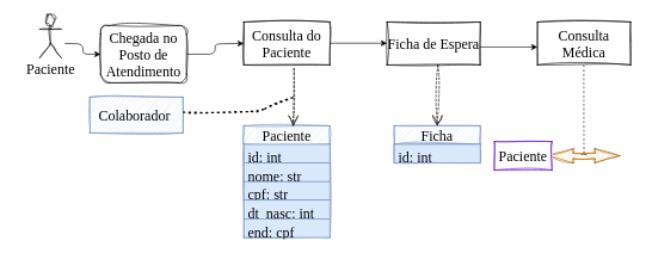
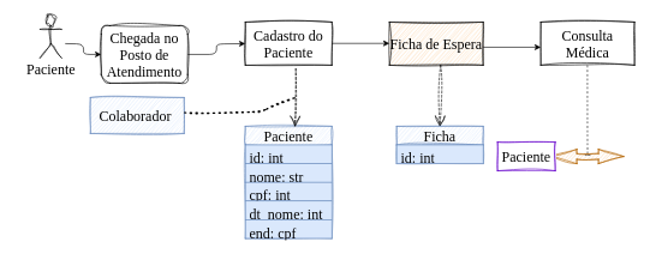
- <mxCell id="7" value="Consulta do Paciente" style="rounded=0;whiteSpace=wrap;html=1;hachureGap=4;fontFamily=Architects Daughter;fontSource=https%3A%2F%2Ffonts.googleapis.com%2Fcss%3Ffamily%3DArchitects%2BDaughter;fontSize=20;sketch=1;curveFitting=1;jiggle=2;shadow=0;glass=0;" vertex="1" parent="1"><mxGeometry x="340" y="30" width="120" height="60" as="geometry" /></mxCell>
+ <mxCell id="7" value="Cadastro do Paciente" style="rounded=0;whiteSpace=wrap;html=1;hachureGap=4;fontFamily=Architects Daughter;fontSource=https%3A%2F%2Ffonts.googleapis.com%2Fcss%3Ffamily%3DArchitects%2BDaughter;fontSize=20;sketch=1;curveFitting=1;jiggle=2;shadow=0;glass=0;" vertex="1" parent="1"><mxGeometry x="340" y="30" width="120" height="60" as="geometry" /></mxCell>
- <mxCell id="16" value="Ficha de Espera" style="html=1;whiteSpace=wrap;sketch=1;hachureGap=4;jiggle=2;curveFitting=1;fontFamily=Architects Daughter;fontSource=https%3A%2F%2Ffonts.googleapis.com%2Fcss%3Ffamily%3DArchitects%2BDaughter;fontSize=20;" vertex="1" parent="1"><mxGeometry x="540" y="30" width="130" height="60" as="geometry" /></mxCell>
+ <mxCell id="16" value="Ficha de Espera" style="html=1;whiteSpace=wrap;sketch=1;hachureGap=4;jiggle=2;curveFitting=1;fontFamily=Architects Daughter;fontSource=https%3A%2F%2Ffonts.googleapis.com%2Fcss%3Ffamily%3DArchitects%2BDaughter;fontSize=20;fillColor=#fad7ac;" vertex="1" parent="1"><mxGeometry x="540" y="30" width="130" height="60" as="geometry" /></mxCell>
- <mxCell id="11" value="cpf: str&lt;br&gt;" style="text;strokeColor=#6c8ebf;fillColor=#dae8fc;align=left;verticalAlign=top;spacingLeft=4;spacingRight=4;overflow=hidden;rotatable=0;points=[[0,0.5],[1,0.5]];portConstraint=eastwest;whiteSpace=wrap;html=1;fontSize=20;fontFamily=Architects Daughter;" vertex="1" parent="8"><mxGeometry y="78" width="120" height="26" as="geometry" /></mxCell>
+ <mxCell id="11" value="cpf: int&lt;br&gt;" style="text;strokeColor=#6c8ebf;fillColor=#dae8fc;align=left;verticalAlign=top;spacingLeft=4;spacingRight=4;overflow=hidden;rotatable=0;points=[[0,0.5],[1,0.5]];portConstraint=eastwest;whiteSpace=wrap;html=1;fontSize=20;fontFamily=Architects Daughter;" vertex="1" parent="8"><mxGeometry y="78" width="120" height="26" as="geometry" /></mxCell>
- <mxCell id="12" value="dt_nasc: int" style="text;strokeColor=#6c8ebf;fillColor=#dae8fc;align=left;verticalAlign=top;spacingLeft=4;spacingRight=4;overflow=hidden;rotatable=0;points=[[0,0.5],[1,0.5]];portConstraint=eastwest;whiteSpace=wrap;html=1;fontSize=20;fontFamily=Architects Daughter;" vertex="1" parent="8"><mxGeometry y="104" width="120" height="26" as="geometry" /></mxCell>
+ <mxCell id="12" value="dt_nome: int" style="text;strokeColor=#6c8ebf;fillColor=#dae8fc;align=left;verticalAlign=top;spacingLeft=4;spacingRight=4;overflow=hidden;rotatable=0;points=[[0,0.5],[1,0.5]];portConstraint=eastwest;whiteSpace=wrap;html=1;fontSize=20;fontFamily=Architects Daughter;" vertex="1" parent="8"><mxGeometry y="104" width="120" height="26" as="geometry" /></mxCell>
